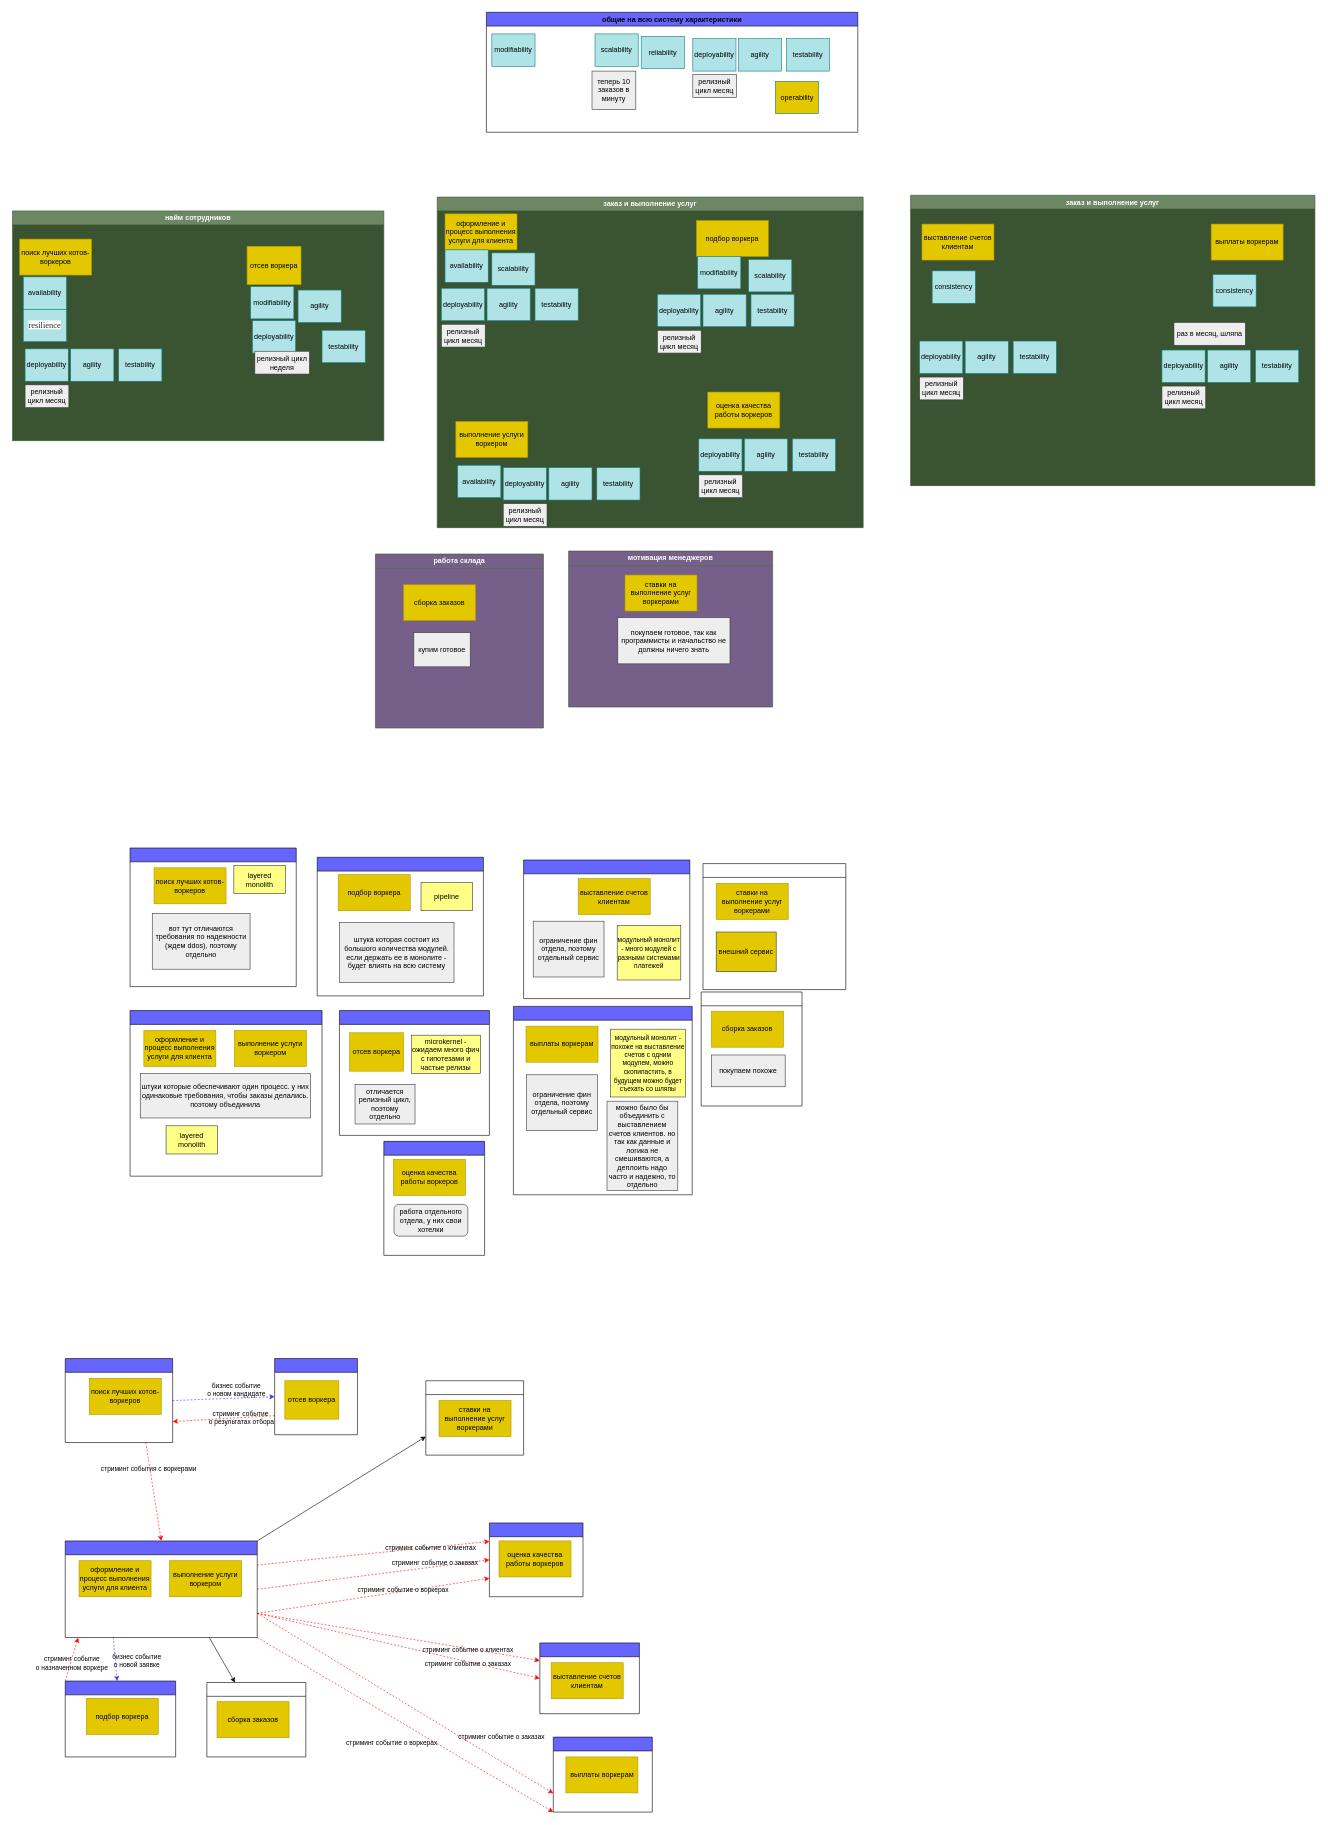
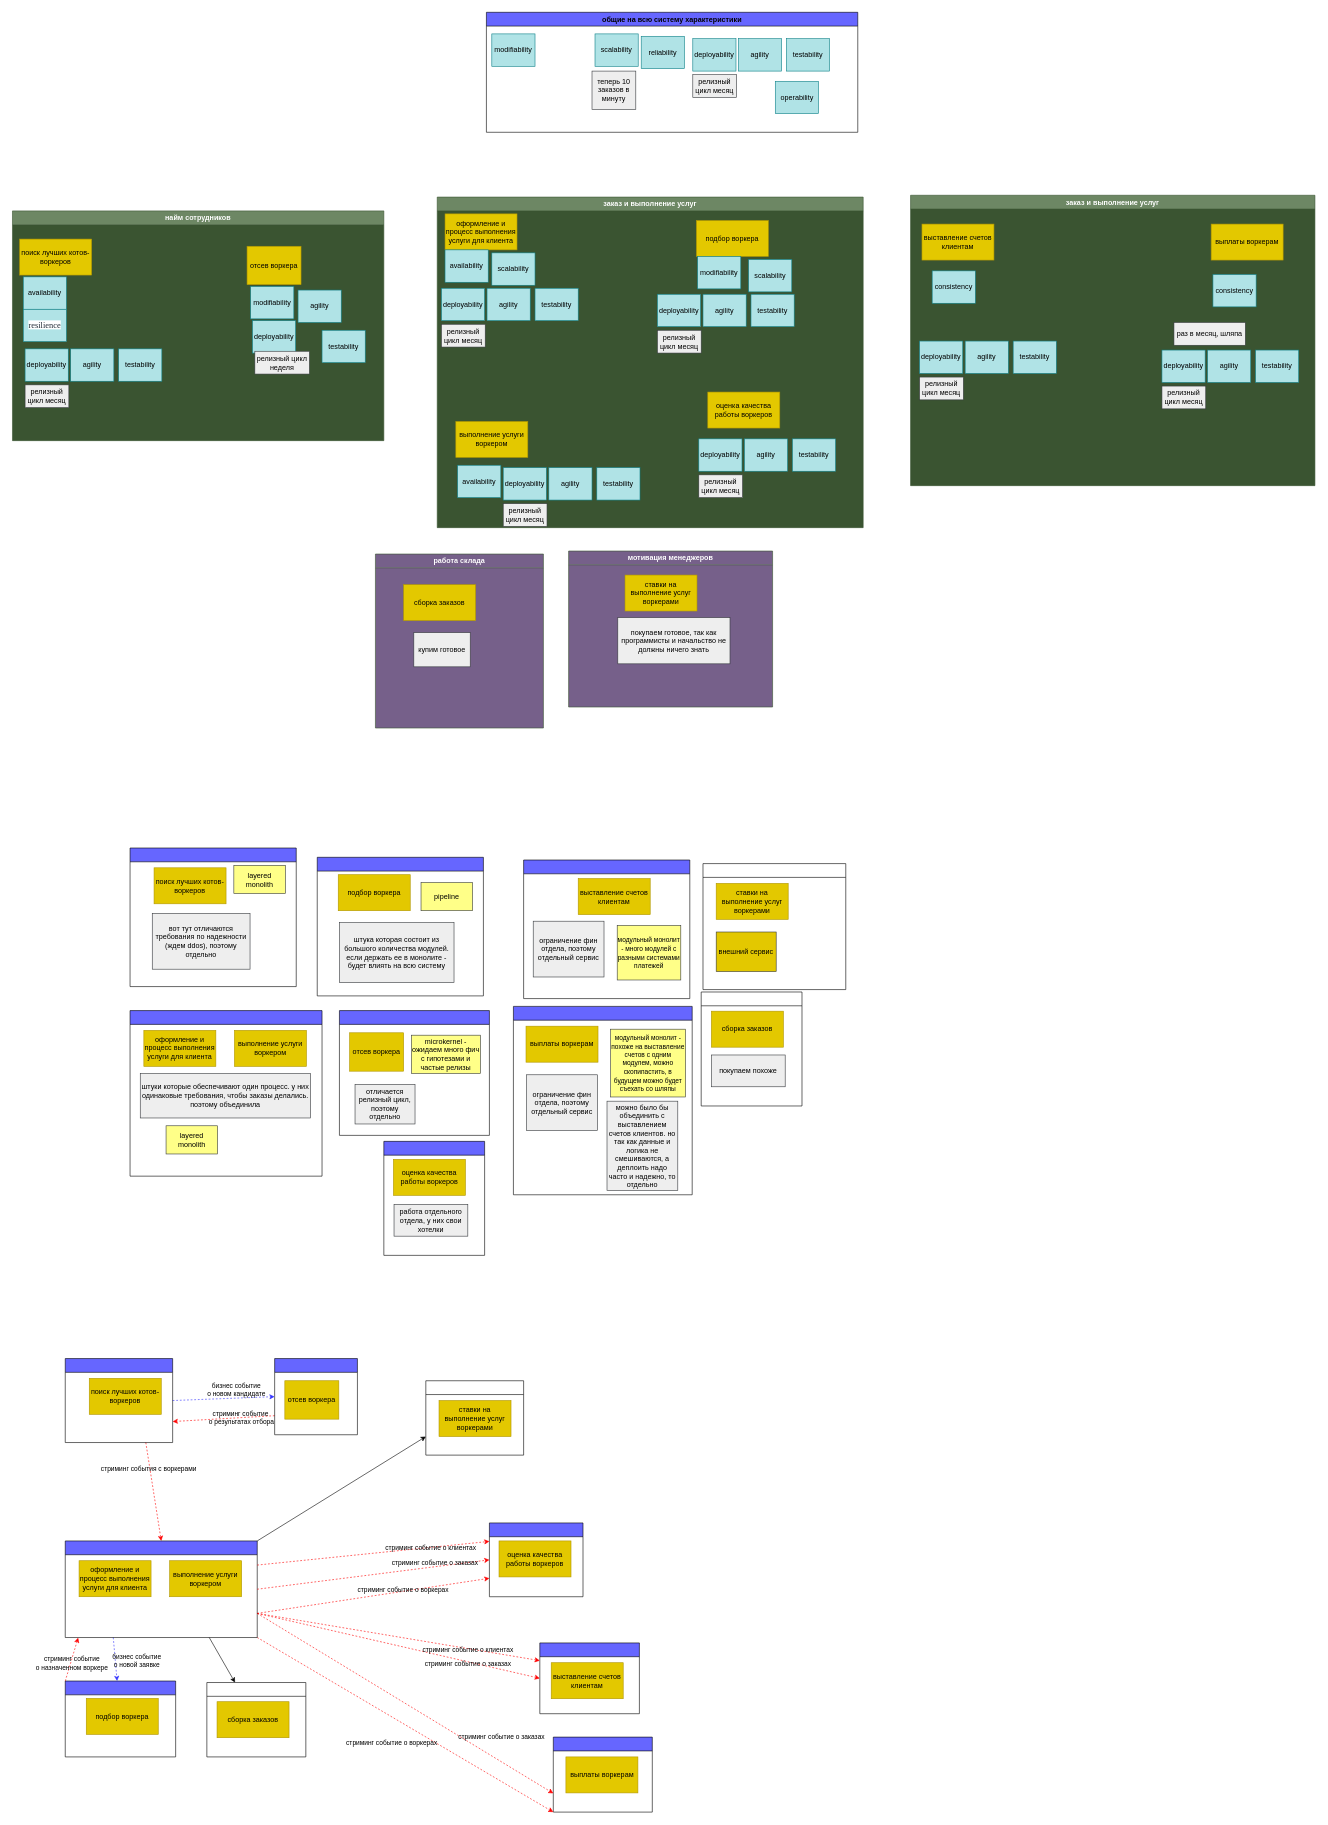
- <mxCell id="57" value="&lt;font color=&quot;#000000&quot;&gt;operability&lt;/font&gt;" style="rounded=0;whiteSpace=wrap;html=1;fillColor=#e3c800;strokeColor=#0e8088;" vertex="1" parent="48"><mxGeometry x="481.5" y="115" width="72" height="54" as="geometry" /></mxCell>
+ <mxCell id="57" value="&lt;font color=&quot;#000000&quot;&gt;operability&lt;/font&gt;" style="rounded=0;whiteSpace=wrap;html=1;fillColor=#b0e3e6;strokeColor=#0e8088;" vertex="1" parent="48"><mxGeometry x="481.5" y="115" width="72" height="54" as="geometry" /></mxCell>
- <mxCell id="100" value="работа отдельного отдела, у них свои хотелки" style="whiteSpace=wrap;html=1;fillColor=#eeeeee;strokeColor=#36393d;fontColor=#000000;rounded=1;" vertex="1" parent="99"><mxGeometry x="17" y="105" width="123" height="53" as="geometry" /></mxCell>
+ <mxCell id="100" value="работа отдельного отдела, у них свои хотелки" style="rounded=0;whiteSpace=wrap;html=1;fillColor=#eeeeee;strokeColor=#36393d;fontColor=#000000;" vertex="1" parent="99"><mxGeometry x="17" y="105" width="123" height="53" as="geometry" /></mxCell>
